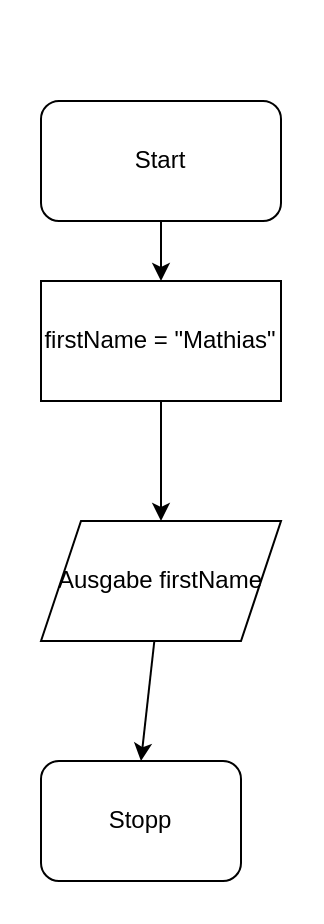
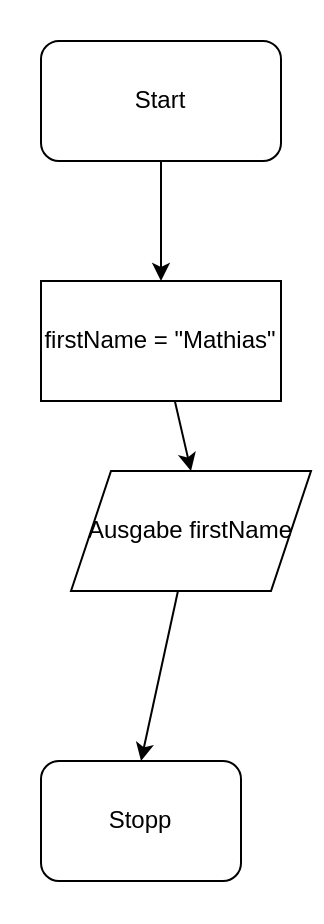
- <mxCell id="4" value="Start" style="rounded=1;whiteSpace=wrap;html=1;" vertex="1" parent="1"><mxGeometry x="20" y="50" width="120" height="60" as="geometry" /></mxCell>
+ <mxCell id="4" value="Start" style="rounded=1;whiteSpace=wrap;html=1;" vertex="1" parent="1"><mxGeometry x="20" y="20" width="120" height="60" as="geometry" /></mxCell>
- <mxCell id="8" value="Ausgabe firstName" style="shape=parallelogram;perimeter=parallelogramPerimeter;whiteSpace=wrap;html=1;fixedSize=1;" vertex="1" parent="1"><mxGeometry x="20" y="260" width="120" height="60" as="geometry" /></mxCell>
+ <mxCell id="8" value="Ausgabe firstName" style="shape=parallelogram;perimeter=parallelogramPerimeter;whiteSpace=wrap;html=1;fixedSize=1;" vertex="1" parent="1"><mxGeometry x="35" y="235" width="120" height="60" as="geometry" /></mxCell>
